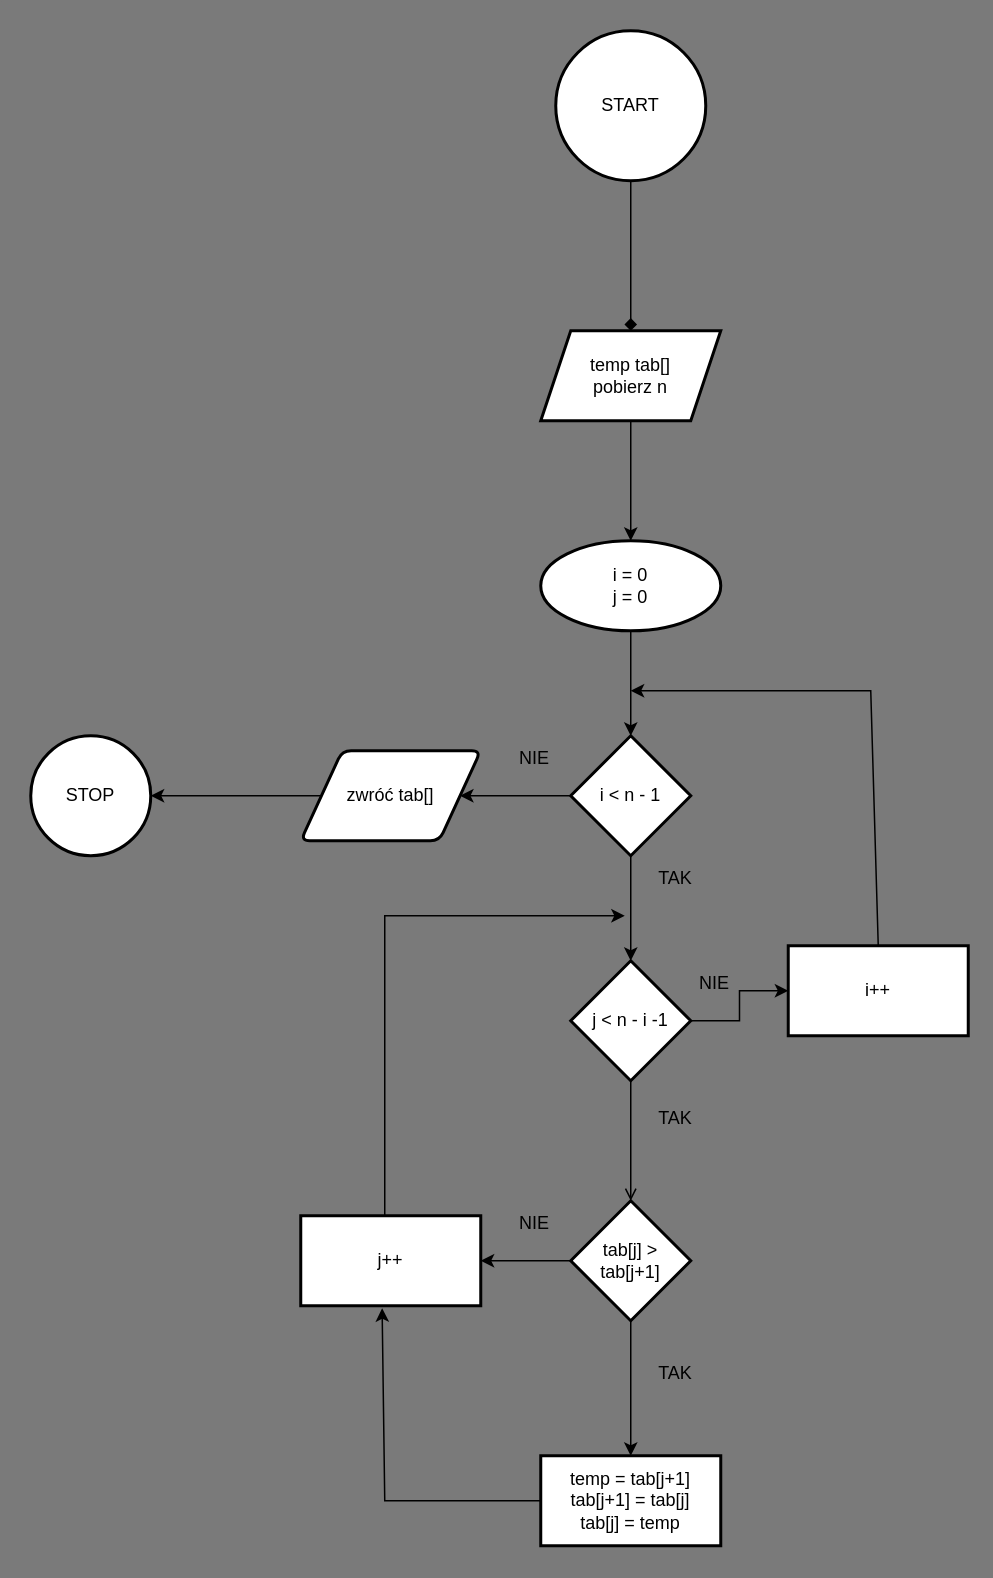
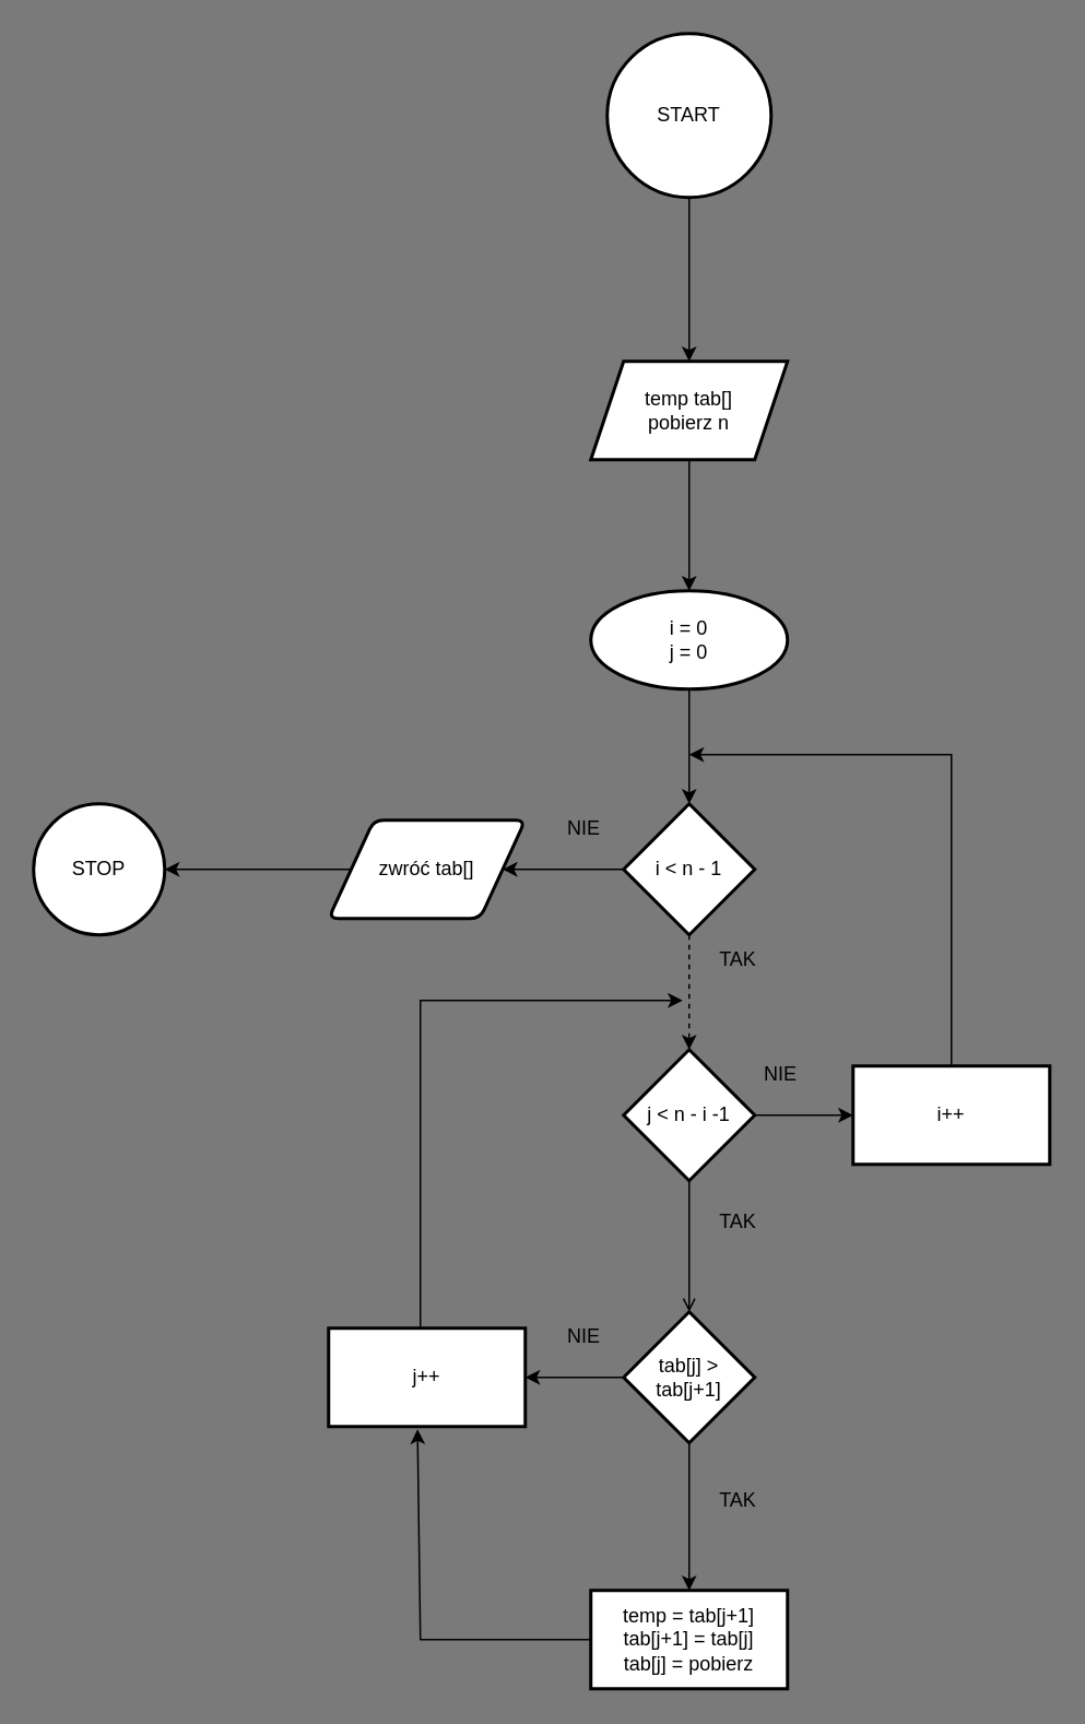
- <mxCell id="2" value="" style="edgeStyle=orthogonalEdgeStyle;rounded=0;orthogonalLoop=1;jettySize=auto;html=1;labelBackgroundColor=none;fontColor=default;endArrow=diamond;" edge="1" parent="1" source="3" target="5"><mxGeometry relative="1" as="geometry" /></mxCell>
+ <mxCell id="2" value="" style="edgeStyle=orthogonalEdgeStyle;rounded=0;orthogonalLoop=1;jettySize=auto;html=1;labelBackgroundColor=none;fontColor=default;" edge="1" parent="1" source="3" target="5"><mxGeometry relative="1" as="geometry" /></mxCell>
- <mxCell id="9" value="" style="edgeStyle=orthogonalEdgeStyle;rounded=0;orthogonalLoop=1;jettySize=auto;html=1;labelBackgroundColor=none;fontColor=default;" edge="1" parent="1" source="10" target="16"><mxGeometry relative="1" as="geometry" /></mxCell>
+ <mxCell id="9" value="" style="edgeStyle=orthogonalEdgeStyle;rounded=0;orthogonalLoop=1;jettySize=auto;html=1;labelBackgroundColor=none;fontColor=default;dashed=1;" edge="1" parent="1" source="10" target="16"><mxGeometry relative="1" as="geometry" /></mxCell>
- <mxCell id="17" value="i++" style="whiteSpace=wrap;html=1;strokeWidth=2;labelBackgroundColor=none;" vertex="1" parent="1"><mxGeometry x="525" y="630" width="120" height="60" as="geometry" /></mxCell>
+ <mxCell id="17" value="i++" style="whiteSpace=wrap;html=1;strokeWidth=2;labelBackgroundColor=none;" vertex="1" parent="1"><mxGeometry x="520" y="650" width="120" height="60" as="geometry" /></mxCell>
- <mxCell id="24" value="temp = tab[j+1]&lt;div&gt;tab[j+1] = tab[j]&lt;/div&gt;&lt;div&gt;tab[j] = temp&lt;/div&gt;" style="whiteSpace=wrap;html=1;strokeWidth=2;labelBackgroundColor=none;" vertex="1" parent="1"><mxGeometry x="360" y="970" width="120" height="60" as="geometry" /></mxCell>
+ <mxCell id="24" value="temp = tab[j+1]&lt;div&gt;tab[j+1] = tab[j]&lt;/div&gt;&lt;div&gt;tab[j] = pobierz&lt;/div&gt;" style="whiteSpace=wrap;html=1;strokeWidth=2;labelBackgroundColor=none;" vertex="1" parent="1"><mxGeometry x="360" y="970" width="120" height="60" as="geometry" /></mxCell>
